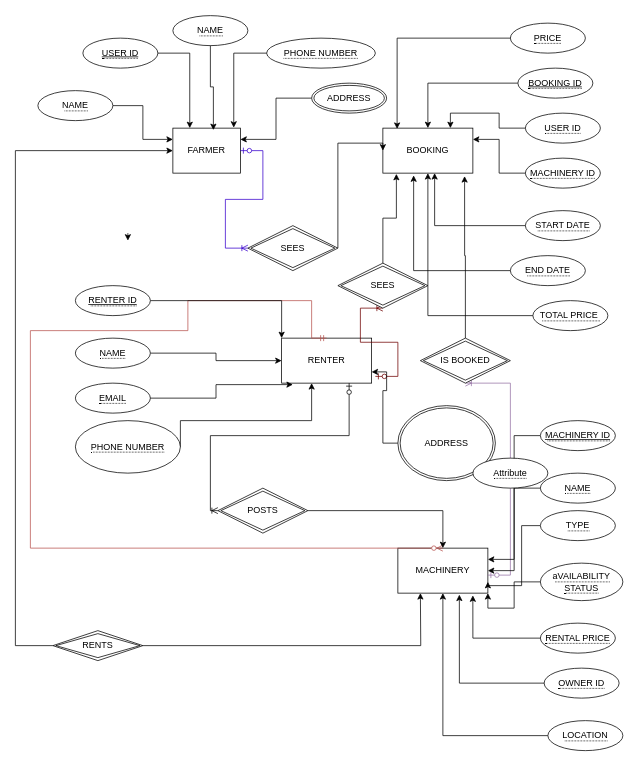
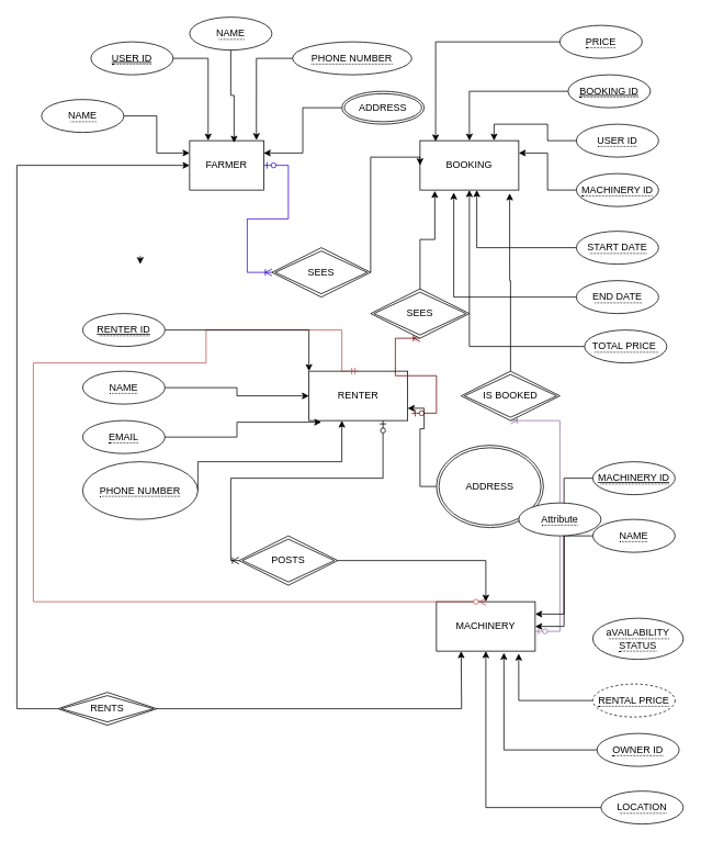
- <mxCell id="40" value="&lt;span style=&quot;border-bottom: 1px dotted&quot;&gt;END DATE&lt;/span&gt;" style="ellipse;whiteSpace=wrap;html=1;align=center;" vertex="1" parent="1"><mxGeometry x="680" y="340" width="100" height="40" as="geometry" /></mxCell>
+ <mxCell id="40" value="&lt;span style=&quot;border-bottom: 1px dotted&quot;&gt;END DATE&lt;/span&gt;" style="ellipse;whiteSpace=wrap;html=1;align=center;" vertex="1" parent="1"><mxGeometry x="700" y="340" width="100" height="40" as="geometry" /></mxCell>
- <mxCell id="51" value="&lt;span style=&quot;border-bottom: 1px dotted&quot;&gt;TYPE&lt;/span&gt;" style="ellipse;whiteSpace=wrap;html=1;align=center;" vertex="1" parent="1"><mxGeometry x="720" y="680" width="100" height="40" as="geometry" /></mxCell>
- <mxCell id="50" style="edgeStyle=orthogonalEdgeStyle;rounded=0;orthogonalLoop=1;jettySize=auto;html=1;entryX=1;entryY=0.75;entryDx=0;entryDy=0;" edge="1" parent="1" source="51" target="2"><mxGeometry relative="1" as="geometry"><Array as="points"><mxPoint x="695" y="700" /><mxPoint x="695" y="780" /><mxPoint x="650" y="780" /></Array></mxGeometry></mxCell>
- <mxCell id="52" style="edgeStyle=orthogonalEdgeStyle;rounded=0;orthogonalLoop=1;jettySize=auto;html=1;entryX=1;entryY=1;entryDx=0;entryDy=0;" edge="1" parent="1" source="53" target="2"><mxGeometry relative="1" as="geometry" /></mxCell>
- <mxCell id="54" value="&lt;span style=&quot;border-bottom: 1px dotted&quot;&gt;RENTAL PRICE&lt;/span&gt;" style="ellipse;whiteSpace=wrap;html=1;align=center;" vertex="1" parent="1"><mxGeometry x="720" y="830" width="100" height="40" as="geometry" /></mxCell>
+ <mxCell id="54" value="&lt;span style=&quot;border-bottom: 1px dotted&quot;&gt;RENTAL PRICE&lt;/span&gt;" style="ellipse;whiteSpace=wrap;html=1;align=center;dashed=1;" vertex="1" parent="1"><mxGeometry x="720" y="830" width="100" height="40" as="geometry" /></mxCell>
